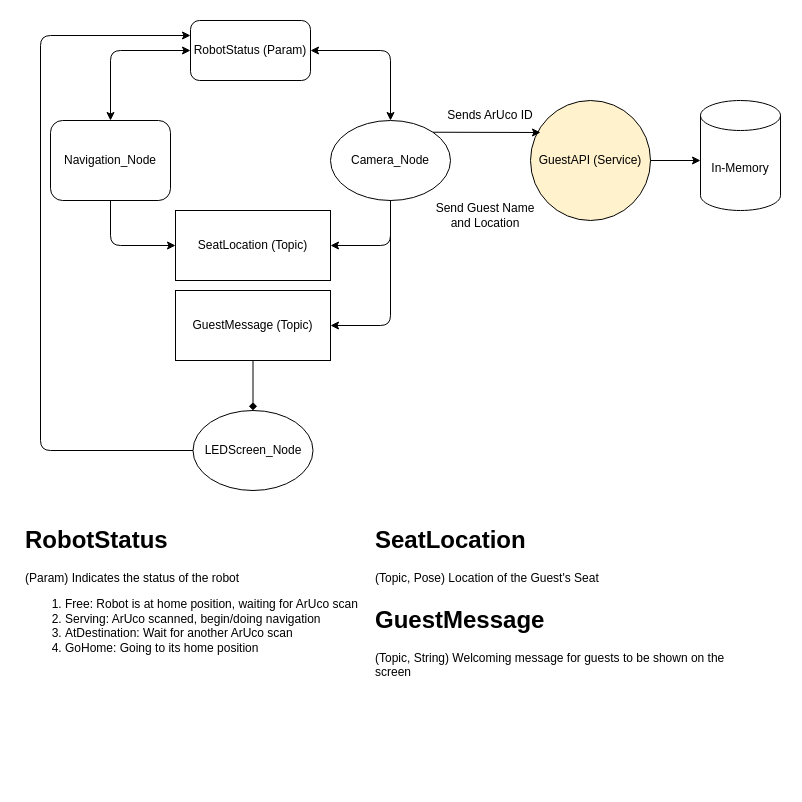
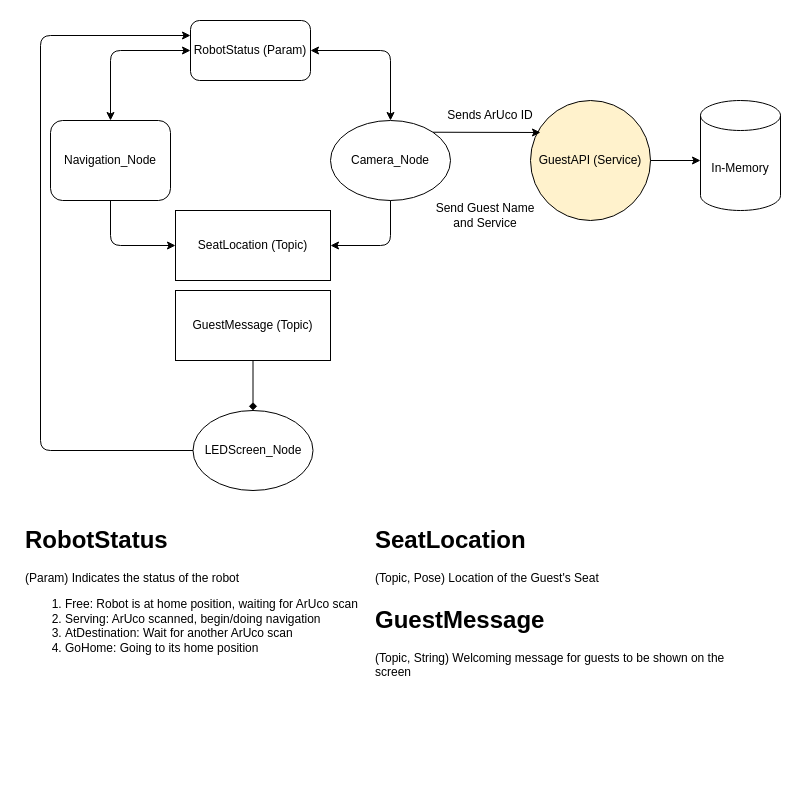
- <mxCell id="12" value="Send Guest Name&lt;br&gt;and Location" style="text;html=1;strokeColor=none;fillColor=none;align=center;verticalAlign=middle;whiteSpace=wrap;rounded=0;" parent="1" vertex="1"><mxGeometry x="430" y="200" width="110" height="30" as="geometry" /></mxCell>
+ <mxCell id="12" value="Send Guest Name&lt;br&gt;and Service" style="text;html=1;strokeColor=none;fillColor=none;align=center;verticalAlign=middle;whiteSpace=wrap;rounded=0;" parent="1" vertex="1"><mxGeometry x="430" y="200" width="110" height="30" as="geometry" /></mxCell>
- <mxCell id="16" value="" style="endArrow=classic;html=1;entryX=1;entryY=0.5;entryDx=0;entryDy=0;exitX=0.5;exitY=1;exitDx=0;exitDy=0;" parent="1" source="3" target="15" edge="1"><mxGeometry width="50" height="50" relative="1" as="geometry"><mxPoint x="390" y="240" as="sourcePoint" /><mxPoint x="390" y="240" as="targetPoint" /><Array as="points"><mxPoint x="390" y="325" /></Array></mxGeometry></mxCell>
